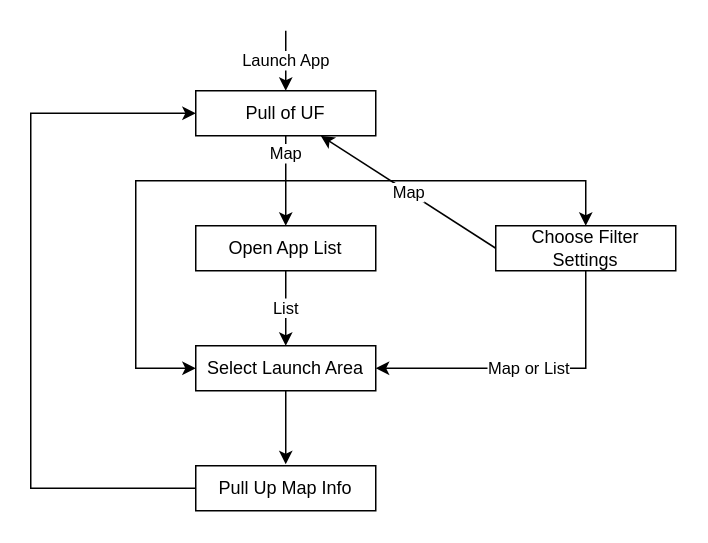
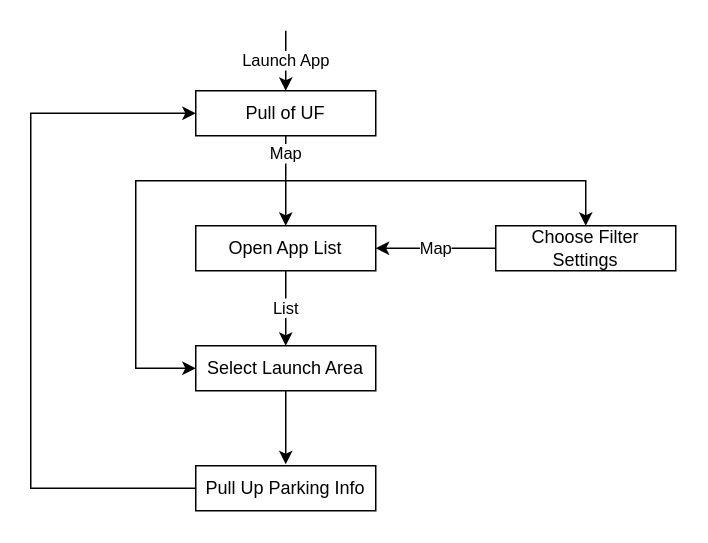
- <mxCell id="12" value="Map" style="endArrow=classic;html=1;rounded=0;exitX=0;exitY=0.5;exitDx=0;exitDy=0;" edge="1" parent="1" source="4" target="2"><mxGeometry width="50" height="50" relative="1" as="geometry"><mxPoint x="150" y="220" as="sourcePoint" /><mxPoint x="200" y="170" as="targetPoint" /></mxGeometry></mxCell>
+ <mxCell id="12" value="Map" style="endArrow=classic;html=1;rounded=0;entryX=1;entryY=0.5;entryDx=0;entryDy=0;exitX=0;exitY=0.5;exitDx=0;exitDy=0;" edge="1" parent="1" source="4" target="3"><mxGeometry width="50" height="50" relative="1" as="geometry"><mxPoint x="150" y="220" as="sourcePoint" /><mxPoint x="200" y="170" as="targetPoint" /></mxGeometry></mxCell>
- <mxCell id="13" value="Map or List" style="endArrow=classic;html=1;rounded=0;entryX=1;entryY=0.5;entryDx=0;entryDy=0;exitX=0.5;exitY=1;exitDx=0;exitDy=0;" edge="1" parent="1" source="4" target="5"><mxGeometry width="50" height="50" relative="1" as="geometry"><mxPoint x="150" y="220" as="sourcePoint" /><mxPoint x="200" y="170" as="targetPoint" /><Array as="points"><mxPoint x="390" y="245" /></Array></mxGeometry></mxCell>
- <mxCell id="6" value="Pull Up Map Info" style="rounded=0;whiteSpace=wrap;html=1;" vertex="1" parent="1"><mxGeometry x="130" y="310" width="120" height="30" as="geometry" /></mxCell>
+ <mxCell id="6" value="Pull Up Parking Info" style="rounded=0;whiteSpace=wrap;html=1;" vertex="1" parent="1"><mxGeometry x="130" y="310" width="120" height="30" as="geometry" /></mxCell>
